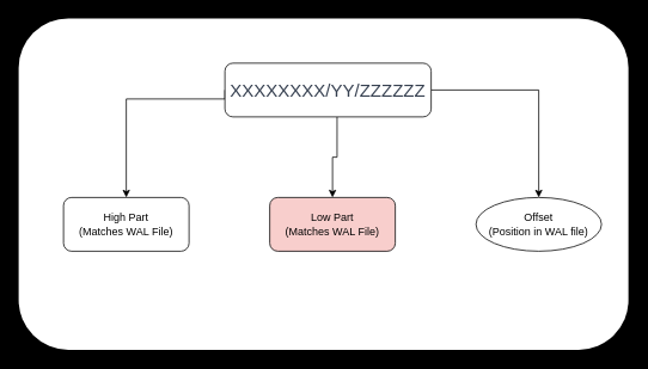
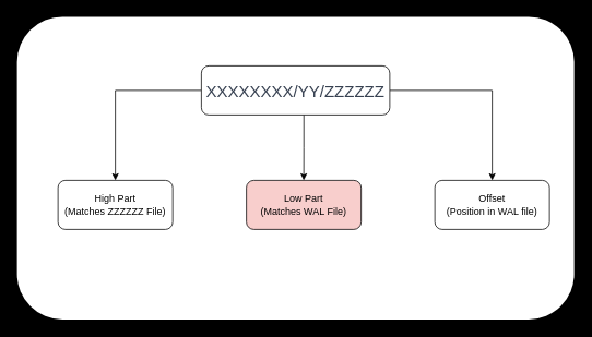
- <mxCell id="6" value="&lt;span style=&quot;color: rgb(55, 65, 81); font-family: Arimo, ui-sans-serif, system-ui, sans-serif, &amp;quot;Apple Color Emoji&amp;quot;, &amp;quot;Segoe UI Emoji&amp;quot;, &amp;quot;Segoe UI Symbol&amp;quot;, &amp;quot;Noto Color Emoji&amp;quot;; font-size: 20px; text-align: start;&quot;&gt;XXXXXXXX/YY/ZZZZZZ&lt;/span&gt;" style="rounded=1;whiteSpace=wrap;html=1;" vertex="1" parent="1"><mxGeometry x="250" y="70" width="230" height="60" as="geometry" /></mxCell>
+ <mxCell id="6" value="&lt;span style=&quot;color: rgb(55, 65, 81); font-family: Arimo, ui-sans-serif, system-ui, sans-serif, &amp;quot;Apple Color Emoji&amp;quot;, &amp;quot;Segoe UI Emoji&amp;quot;, &amp;quot;Segoe UI Symbol&amp;quot;, &amp;quot;Noto Color Emoji&amp;quot;; font-size: 20px; text-align: start;&quot;&gt;XXXXXXXX/YY/ZZZZZZ&lt;/span&gt;" style="rounded=1;whiteSpace=wrap;html=1;" vertex="1" parent="1"><mxGeometry x="245" y="80" width="230" height="60" as="geometry" /></mxCell>
- <mxCell id="7" value="High Part&lt;br&gt;(Matches WAL File)" style="rounded=1;whiteSpace=wrap;html=1;" vertex="1" parent="1"><mxGeometry x="70" y="220" width="140" height="60" as="geometry" /></mxCell>
+ <mxCell id="7" value="High Part&lt;br&gt;(Matches ZZZZZZ File)" style="rounded=1;whiteSpace=wrap;html=1;" vertex="1" parent="1"><mxGeometry x="70" y="220" width="140" height="60" as="geometry" /></mxCell>
- <mxCell id="9" value="Offset&lt;br&gt;(Position in WAL file)" style="ellipse;whiteSpace=wrap;html=1;" vertex="1" parent="1"><mxGeometry x="530" y="220" width="140" height="60" as="geometry" /></mxCell>
+ <mxCell id="9" value="Offset&lt;br&gt;(Position in WAL file)" style="rounded=1;whiteSpace=wrap;html=1;" vertex="1" parent="1"><mxGeometry x="530" y="220" width="140" height="60" as="geometry" /></mxCell>
